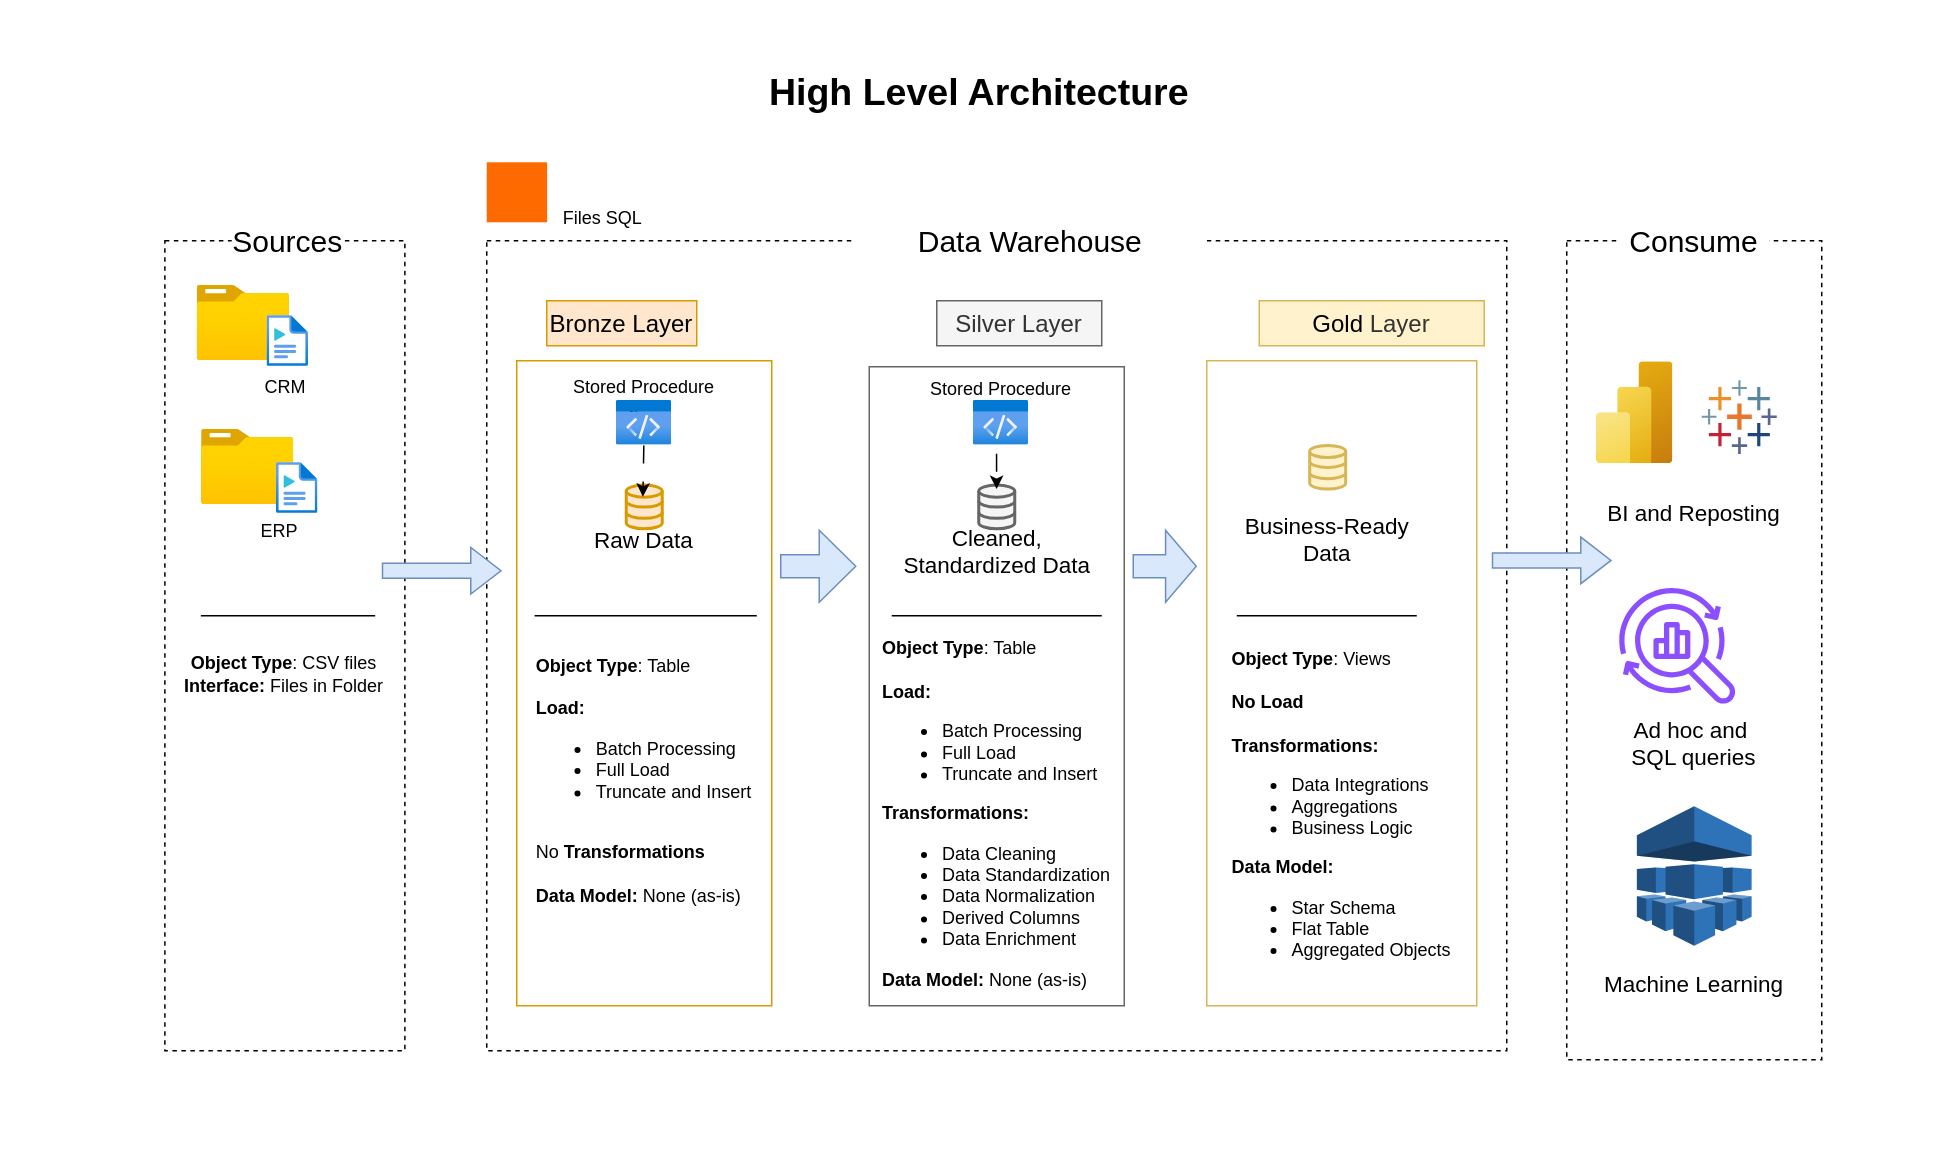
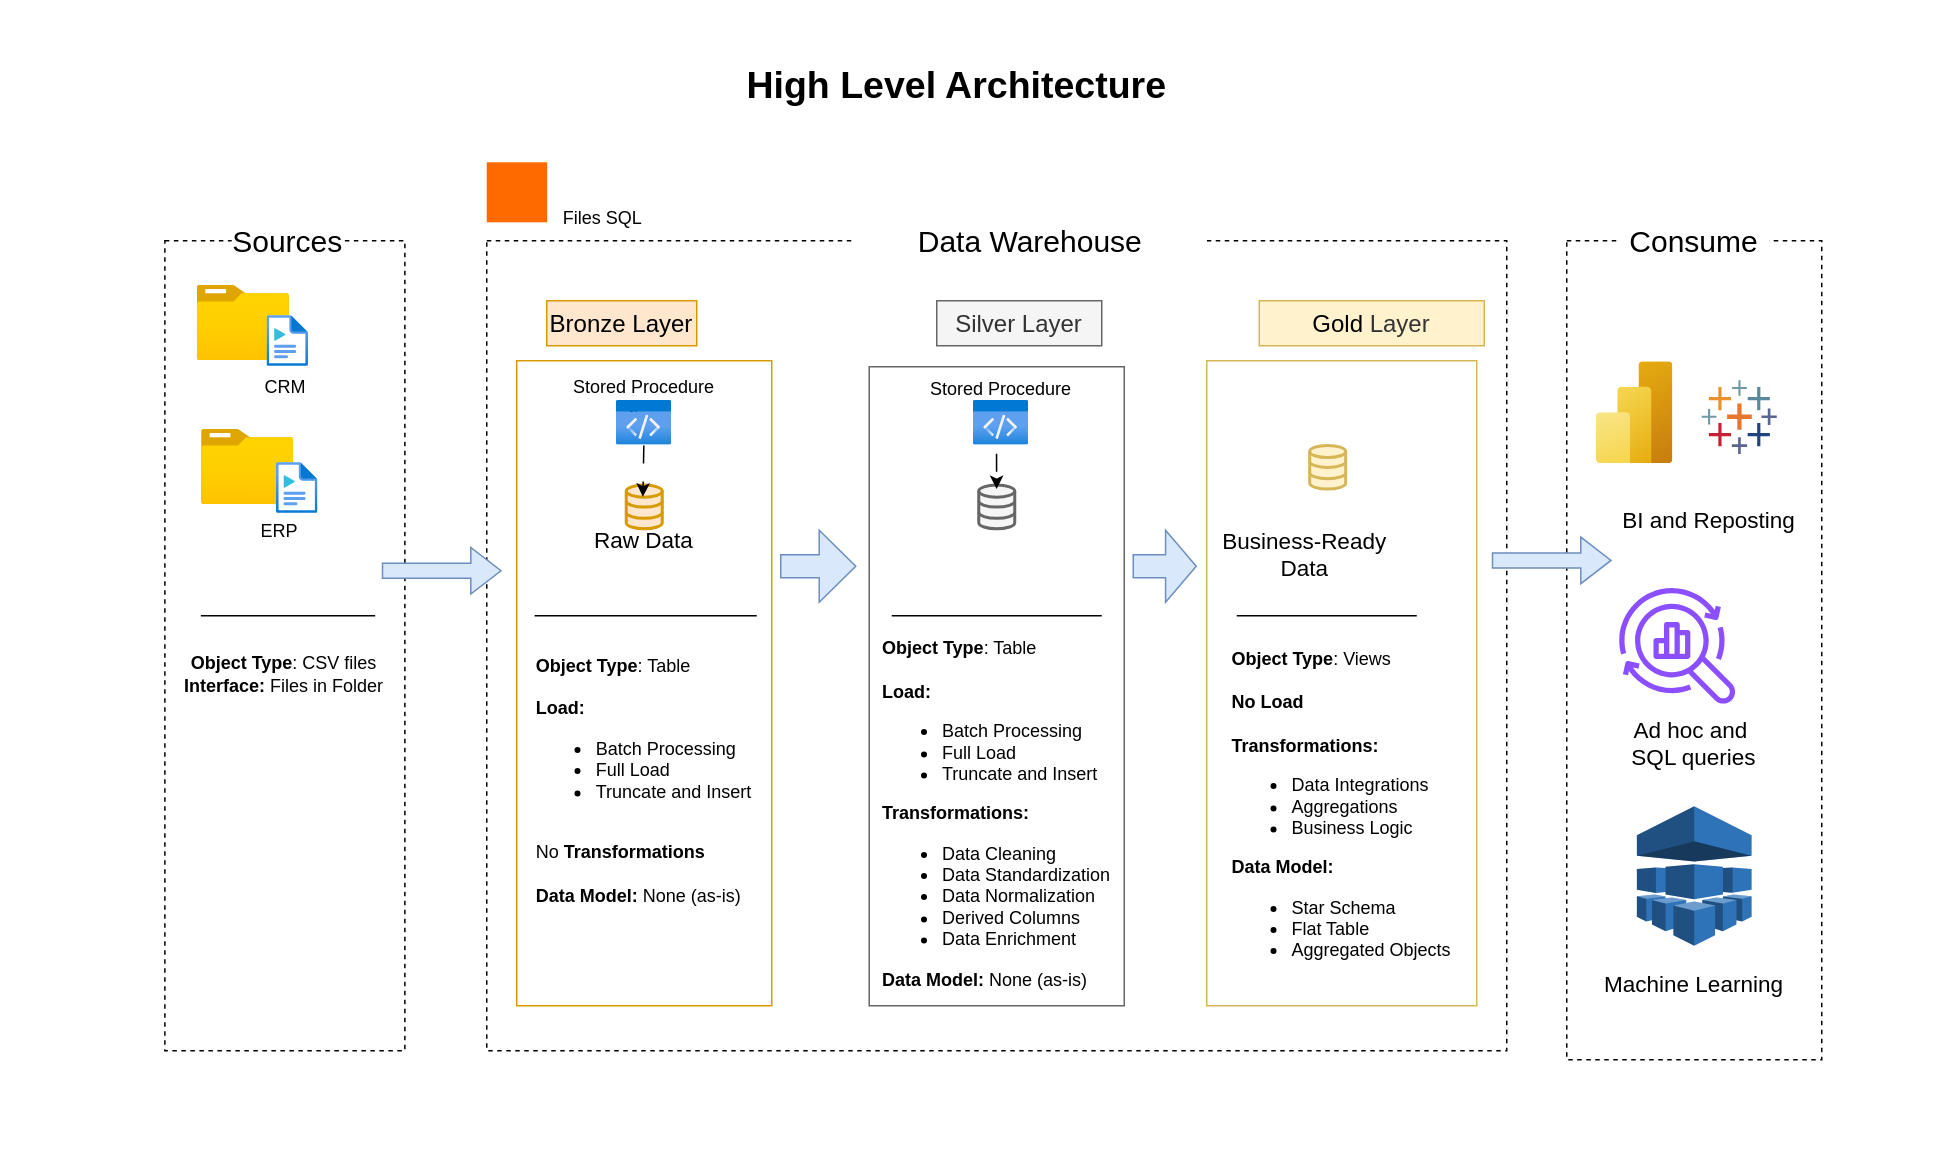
- <mxCell id="46" value="&lt;b&gt;&lt;font style=&quot;font-size: 25px;&quot;&gt;High Level Architecture&lt;/font&gt;&lt;/b&gt;" style="text;html=1;align=center;verticalAlign=middle;whiteSpace=wrap;rounded=0;" vertex="1" parent="1"><mxGeometry x="20.54" y="20" width="1263.46" height="80" as="geometry" /></mxCell>
+ <mxCell id="46" value="&lt;b&gt;&lt;font style=&quot;font-size: 25px;&quot;&gt;High Level Architecture&lt;/font&gt;&lt;/b&gt;" style="text;html=1;align=center;verticalAlign=middle;whiteSpace=wrap;rounded=0;" vertex="1" parent="1"><mxGeometry x="5.54" y="15" width="1263.46" height="80" as="geometry" /></mxCell>
- <mxCell id="42" value="&lt;font style=&quot;font-size: 15px;&quot;&gt;BI and Reposting&lt;/font&gt;" style="text;html=1;align=center;verticalAlign=middle;whiteSpace=wrap;rounded=0;" vertex="1" parent="1"><mxGeometry x="1064" y="325.55" width="130" height="30" as="geometry" /></mxCell>
+ <mxCell id="42" value="&lt;font style=&quot;font-size: 15px;&quot;&gt;BI and Reposting&lt;/font&gt;" style="text;html=1;align=center;verticalAlign=middle;whiteSpace=wrap;rounded=0;" vertex="1" parent="1"><mxGeometry x="1074" y="330.55" width="130" height="30" as="geometry" /></mxCell>
- <mxCell id="31" value="&lt;font style=&quot;font-size: 15px;&quot;&gt;Business-Ready&lt;/font&gt;&lt;div&gt;&lt;font style=&quot;font-size: 15px;&quot;&gt;Data&lt;/font&gt;&lt;/div&gt;" style="text;html=1;align=center;verticalAlign=middle;whiteSpace=wrap;rounded=0;" vertex="1" parent="1"><mxGeometry x="824" y="352" width="121.25" height="14" as="geometry" /></mxCell>
+ <mxCell id="31" value="&lt;font style=&quot;font-size: 15px;&quot;&gt;Business-Ready&lt;/font&gt;&lt;div&gt;&lt;font style=&quot;font-size: 15px;&quot;&gt;Data&lt;/font&gt;&lt;/div&gt;" style="text;html=1;align=center;verticalAlign=middle;whiteSpace=wrap;rounded=0;" vertex="1" parent="1"><mxGeometry x="809" y="362" width="121.25" height="14" as="geometry" /></mxCell>
- <mxCell id="26" value="&lt;font style=&quot;font-size: 15px;&quot;&gt;Cleaned, Standardized Data&lt;/font&gt;" style="text;html=1;align=center;verticalAlign=middle;whiteSpace=wrap;rounded=0;" vertex="1" parent="1"><mxGeometry x="591.5" y="352" width="145" height="30" as="geometry" /></mxCell>
